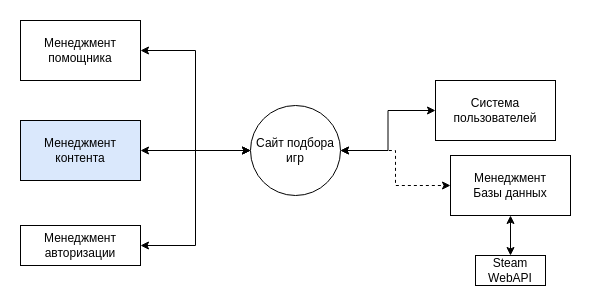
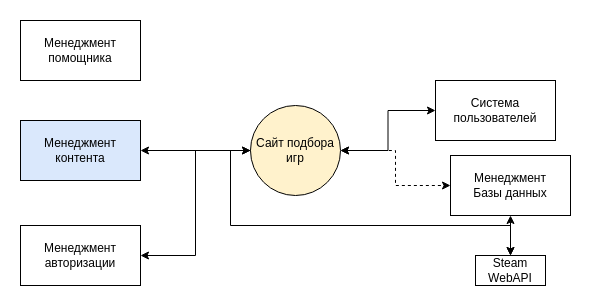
- <mxCell id="2" style="edgeStyle=orthogonalEdgeStyle;rounded=0;orthogonalLoop=1;jettySize=auto;html=1;exitX=0;exitY=0.5;exitDx=0;exitDy=0;entryX=1;entryY=0.5;entryDx=0;entryDy=0;startArrow=classic;startFill=1;" edge="1" parent="1" source="6" target="7"><mxGeometry relative="1" as="geometry" /></mxCell>
+ <mxCell id="2" style="edgeStyle=orthogonalEdgeStyle;rounded=0;orthogonalLoop=1;jettySize=auto;html=1;exitX=0;exitY=0.5;exitDx=0;exitDy=0;startArrow=classic;startFill=1;" edge="1" parent="1" source="6" target="14"><mxGeometry relative="1" as="geometry" /></mxCell>
- <mxCell id="8" style="edgeStyle=orthogonalEdgeStyle;rounded=0;orthogonalLoop=1;jettySize=auto;html=1;exitX=1;exitY=0.5;exitDx=0;exitDy=0;entryX=0;entryY=0.5;entryDx=0;entryDy=0;startArrow=classic;startFill=1;" edge="1" parent="1" source="9" target="6"><mxGeometry relative="1" as="geometry" /></mxCell>
+ <mxCell id="8" style="edgeStyle=orthogonalEdgeStyle;rounded=0;orthogonalLoop=1;jettySize=auto;html=1;exitX=1;exitY=0.5;exitDx=0;exitDy=0;entryX=0;entryY=0.5;entryDx=0;entryDy=0;startArrow=classic;startFill=1;endArrow=none;" edge="1" parent="1" source="9" target="6"><mxGeometry relative="1" as="geometry" /></mxCell>
- <mxCell id="6" value="Сайт подбора игр" style="ellipse;whiteSpace=wrap;html=1;aspect=fixed;" vertex="1" parent="1"><mxGeometry x="250" y="105" width="90" height="90" as="geometry" /></mxCell>
+ <mxCell id="6" value="Сайт подбора игр" style="ellipse;whiteSpace=wrap;html=1;aspect=fixed;fillColor=#fff2cc;" vertex="1" parent="1"><mxGeometry x="250" y="105" width="90" height="90" as="geometry" /></mxCell>
- <mxCell id="10" value="Менеджмент&lt;br&gt;авторизации" style="rounded=0;whiteSpace=wrap;html=1;" vertex="1" parent="1"><mxGeometry x="20" y="225" width="120" height="40" as="geometry" /></mxCell>
+ <mxCell id="10" value="Менеджмент&lt;br&gt;авторизации" style="rounded=0;whiteSpace=wrap;html=1;" vertex="1" parent="1"><mxGeometry x="20" y="225" width="120" height="60" as="geometry" /></mxCell>
